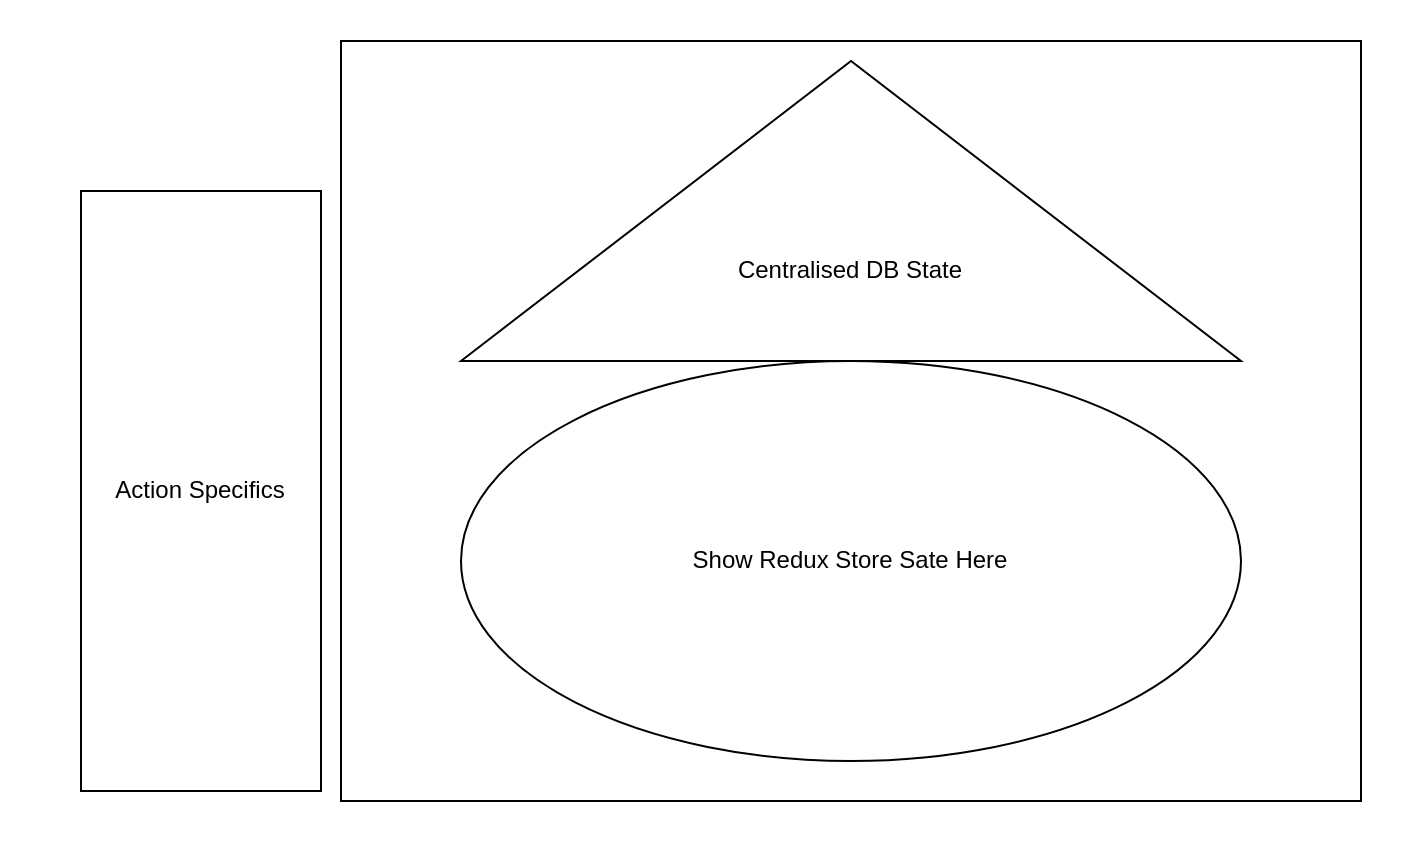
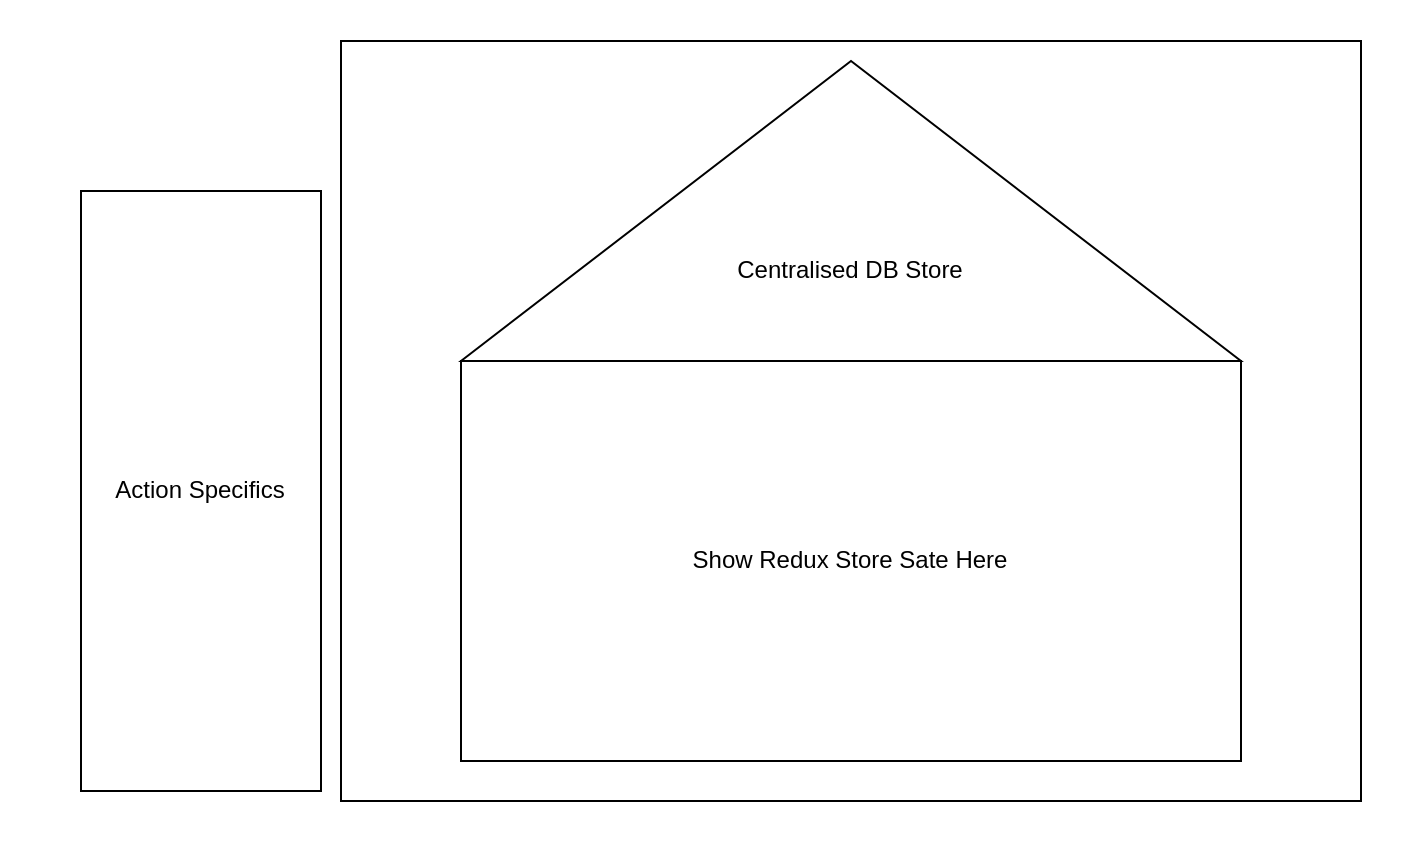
- <mxCell id="8" value="Centralised DB State" style="text;html=1;strokeColor=none;fillColor=none;align=center;verticalAlign=middle;whiteSpace=wrap;rounded=0;" vertex="1" parent="5"><mxGeometry x="120" y="90" width="150" height="30" as="geometry" /></mxCell>
+ <mxCell id="8" value="Centralised DB Store" style="text;html=1;strokeColor=none;fillColor=none;align=center;verticalAlign=middle;whiteSpace=wrap;rounded=0;" vertex="1" parent="5"><mxGeometry x="120" y="90" width="150" height="30" as="geometry" /></mxCell>
- <mxCell id="7" value="Show Redux Store Sate Here" style="ellipse;whiteSpace=wrap;html=1;" vertex="1" parent="5"><mxGeometry y="150" width="390" height="200" as="geometry" /></mxCell>
+ <mxCell id="7" value="Show Redux Store Sate Here" style="rounded=0;whiteSpace=wrap;html=1;" vertex="1" parent="5"><mxGeometry y="150" width="390" height="200" as="geometry" /></mxCell>
